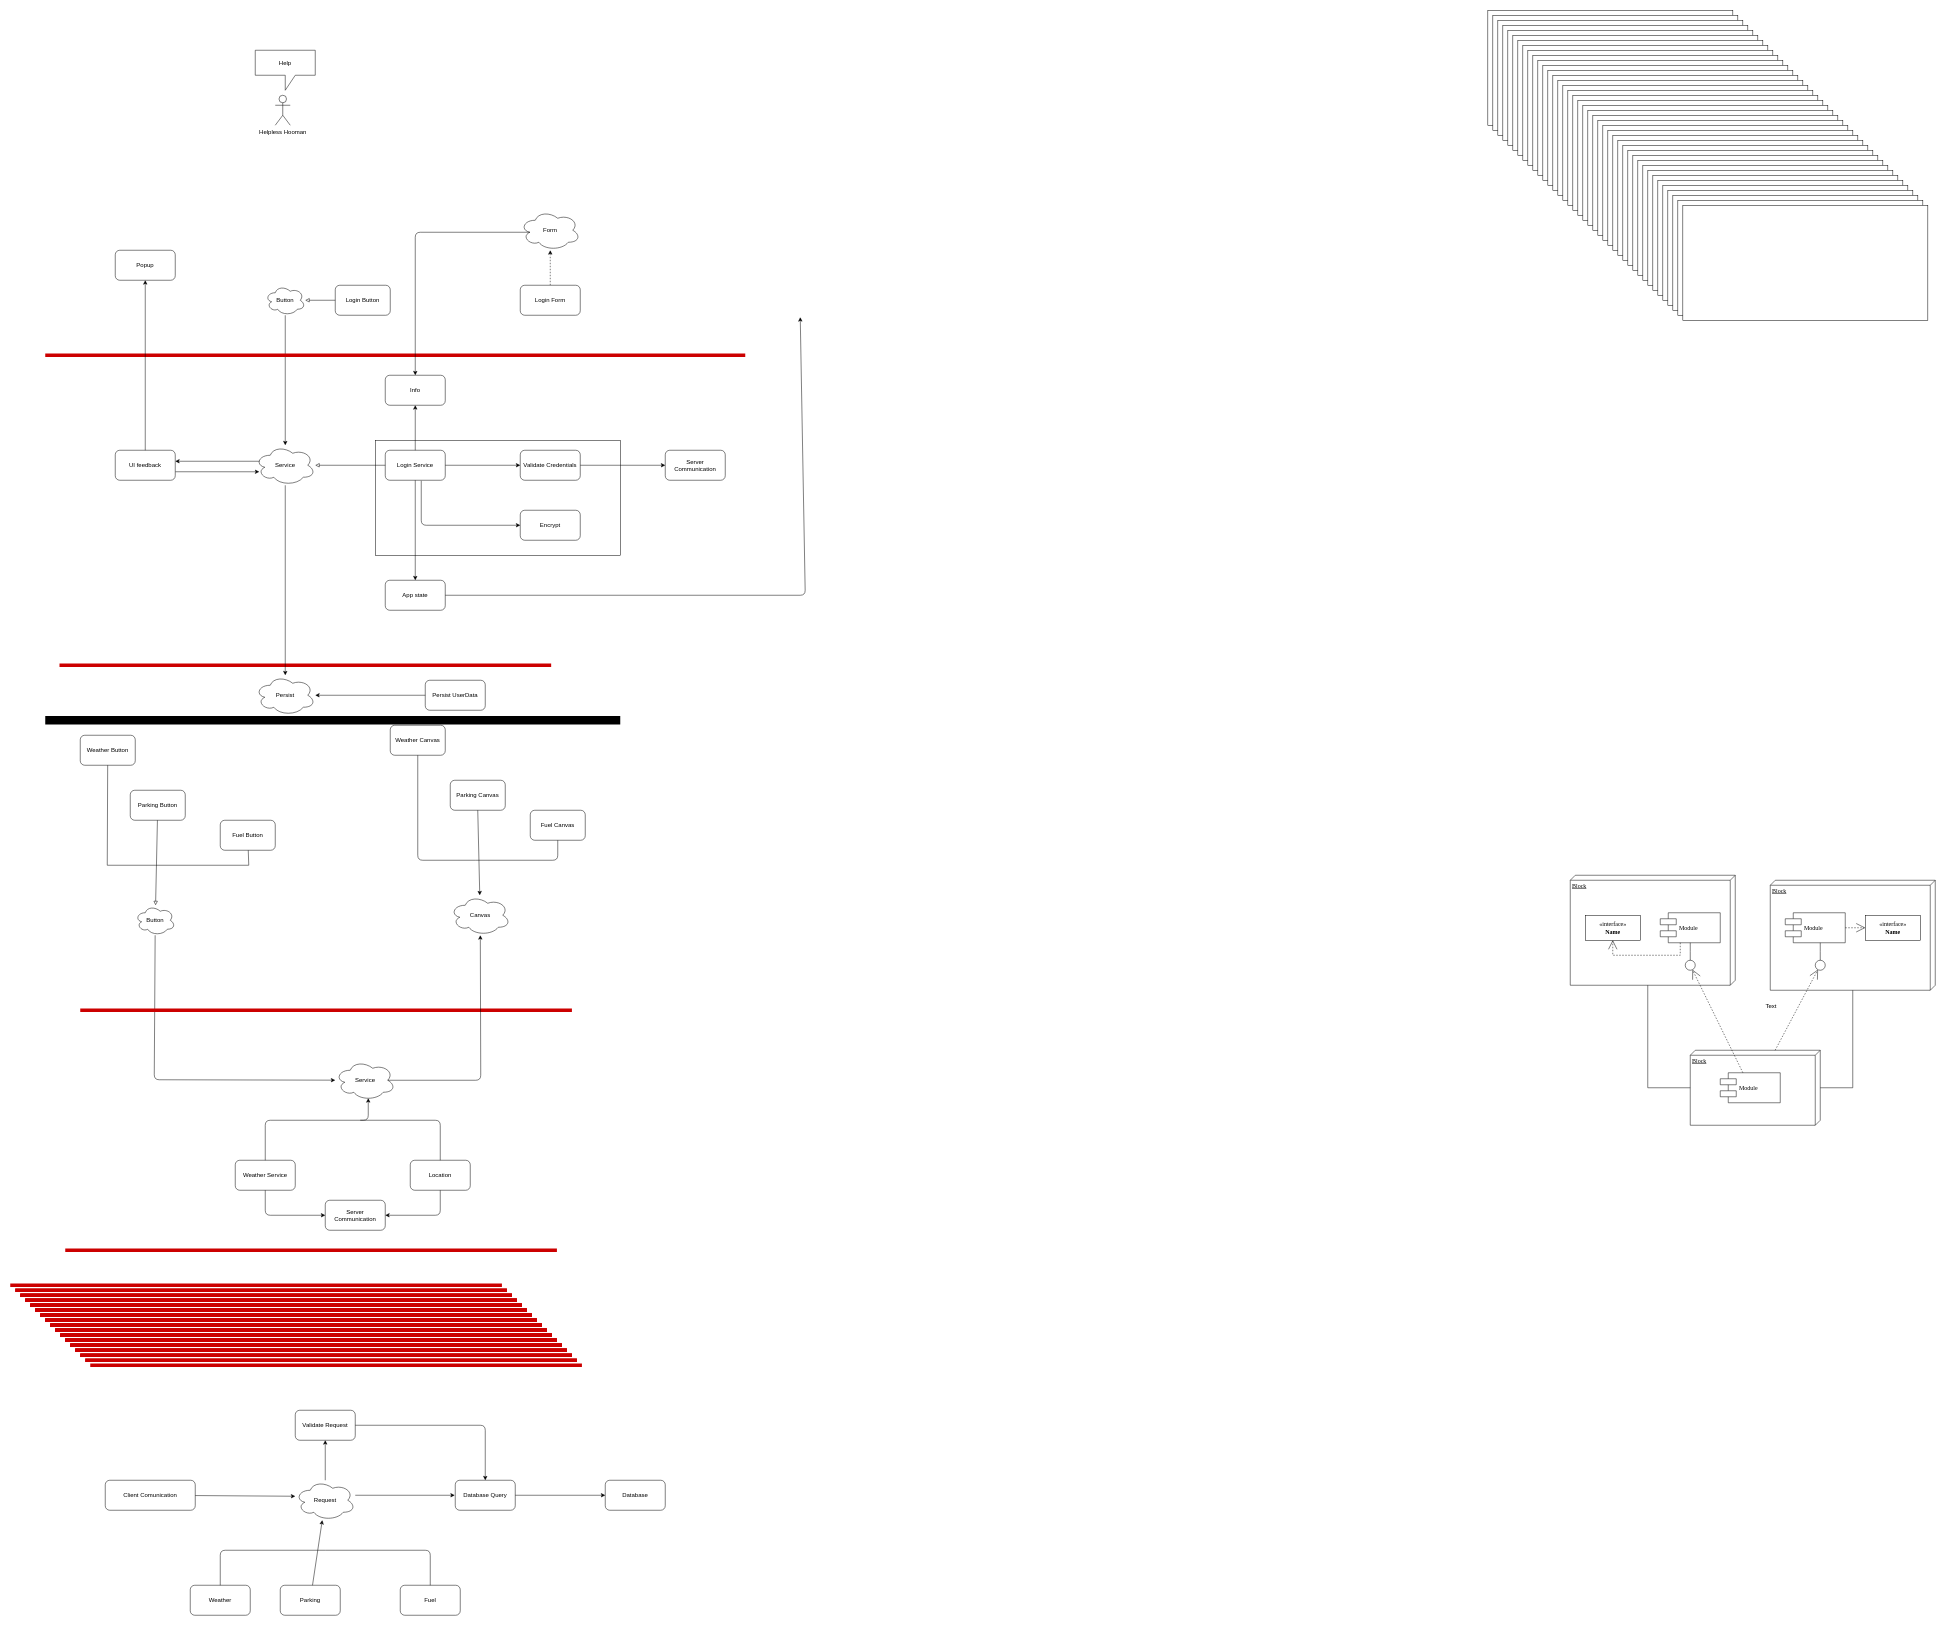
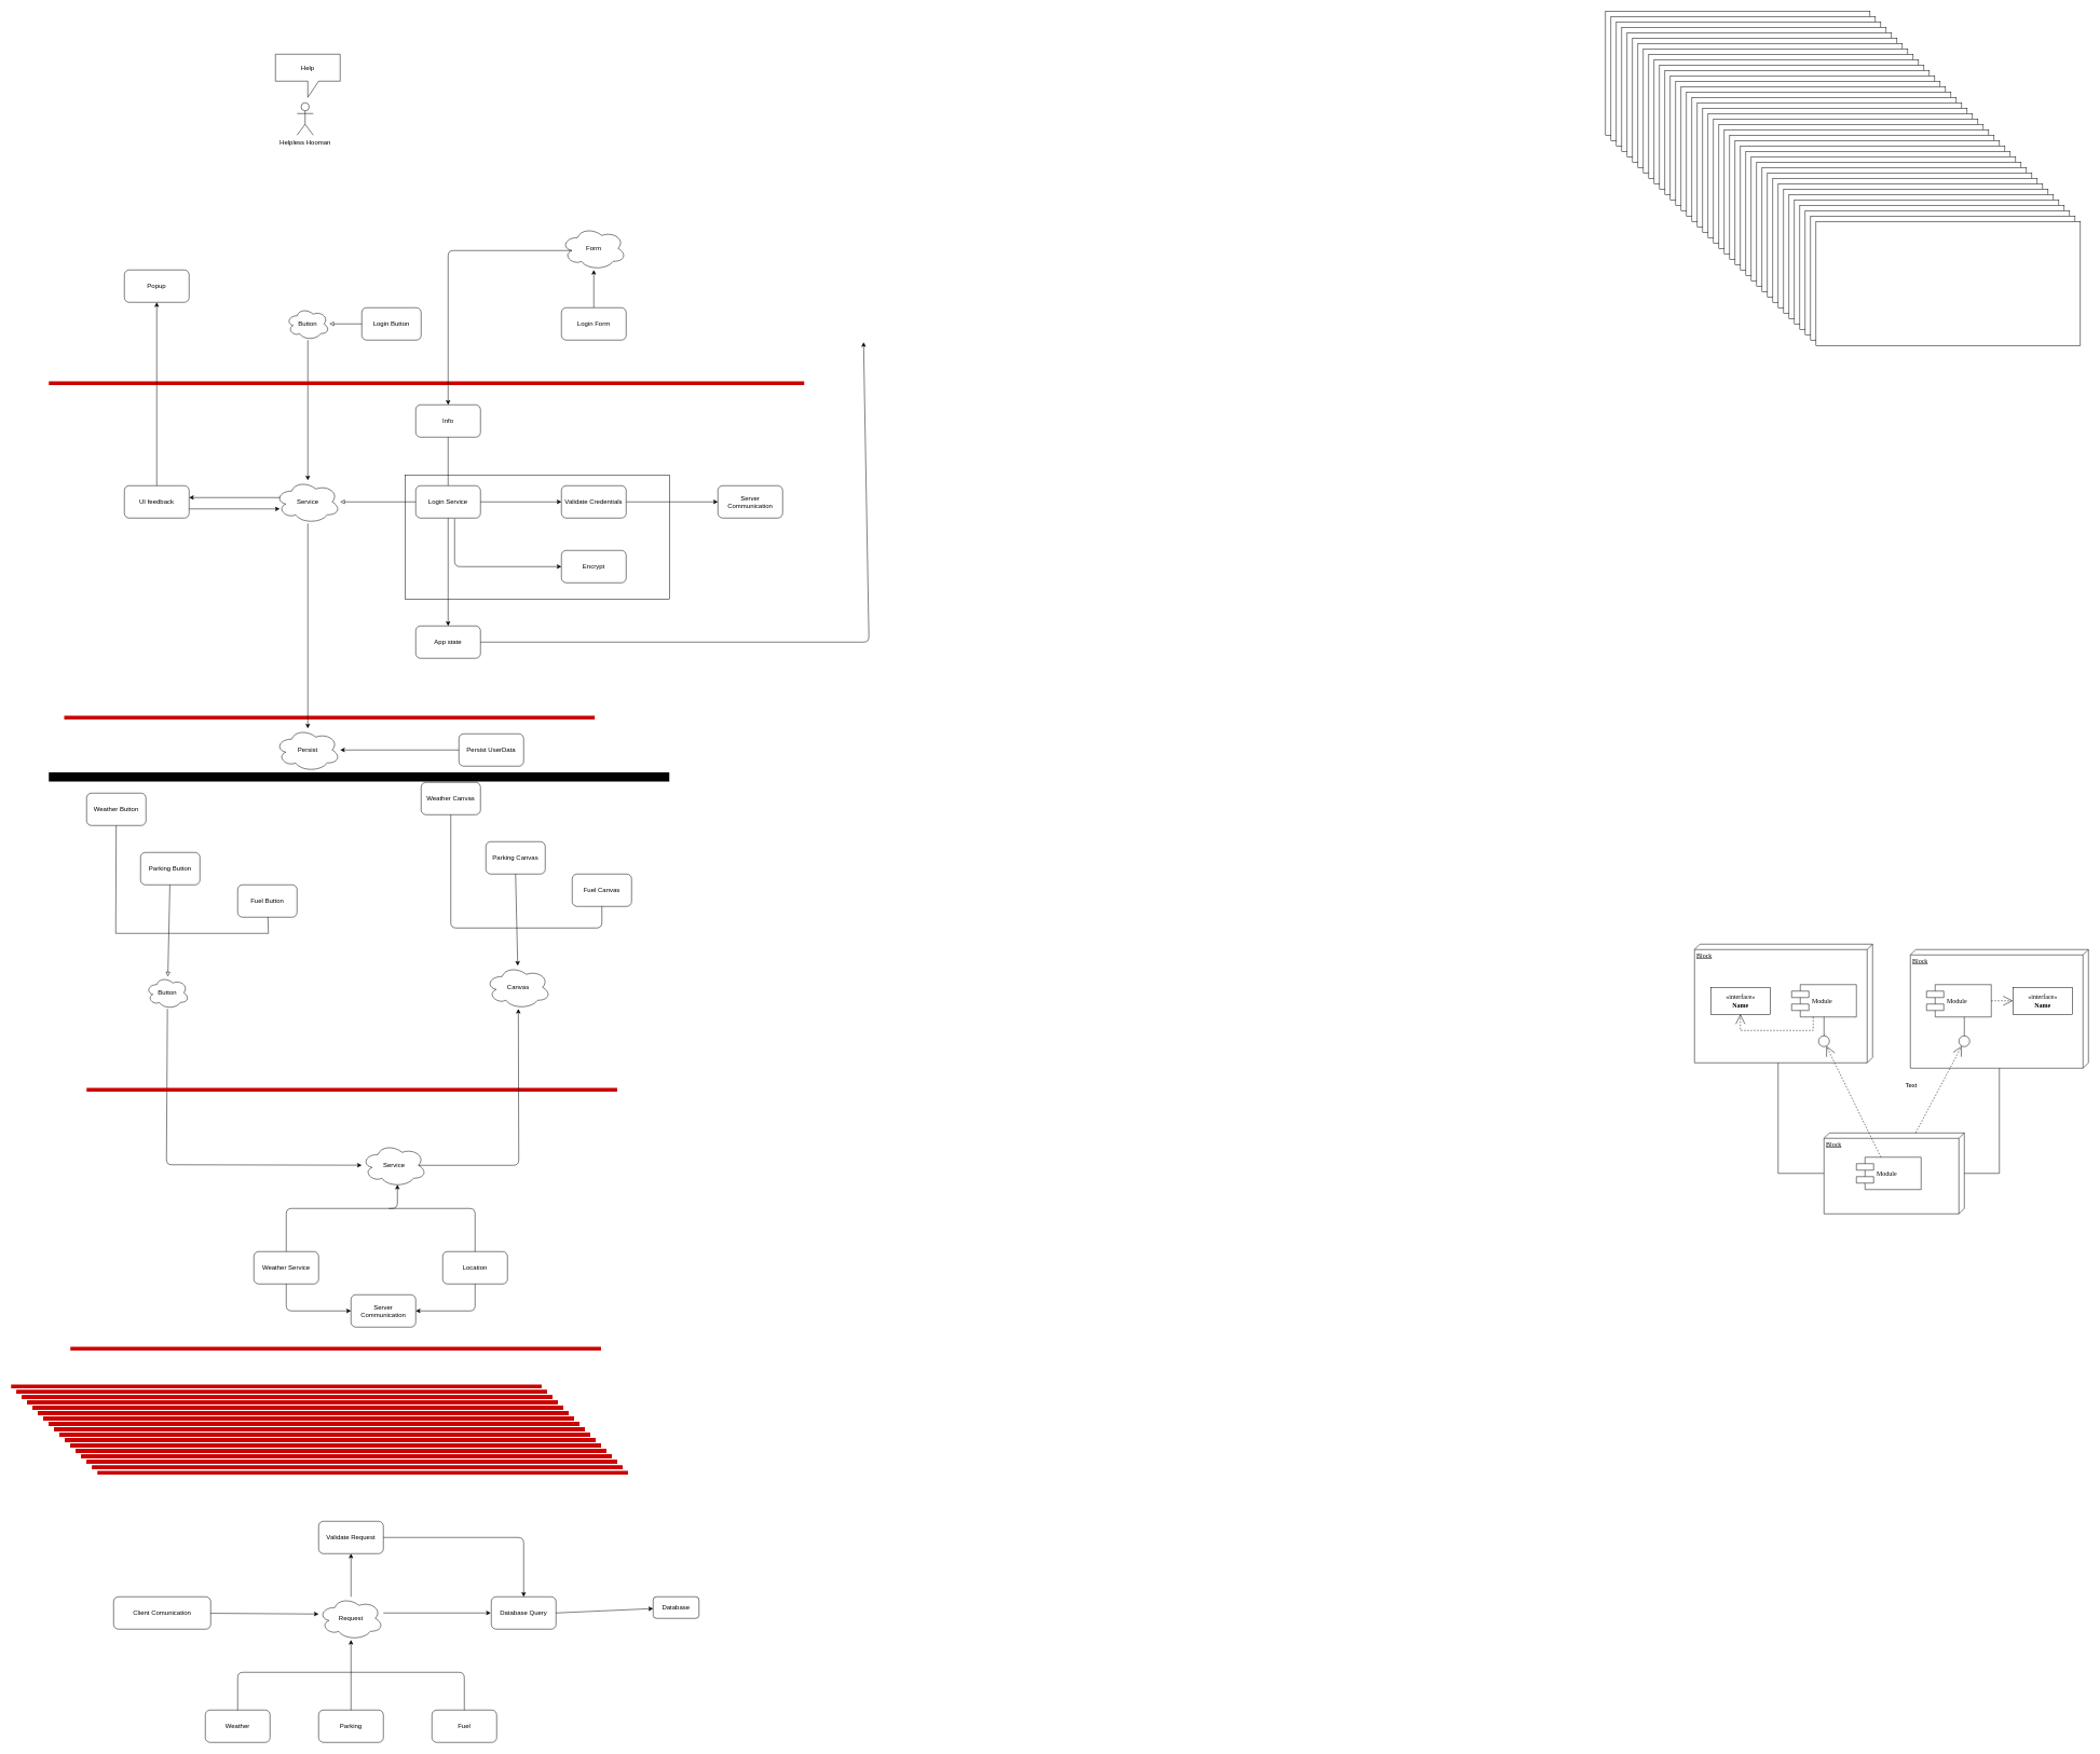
- <mxCell id="43" value="" style="endArrow=classic;html=1;strokeColor=#000000;strokeWidth=1;dashed=1;" edge="1" parent="1" source="45" target="44"><mxGeometry width="50" height="50" relative="1" as="geometry"><mxPoint x="1370" y="810" as="sourcePoint" /><mxPoint x="1420" y="760" as="targetPoint" /></mxGeometry></mxCell>
+ <mxCell id="43" value="" style="endArrow=classic;html=1;strokeColor=#000000;strokeWidth=1;" edge="1" parent="1" source="45" target="44"><mxGeometry width="50" height="50" relative="1" as="geometry"><mxPoint x="1370" y="810" as="sourcePoint" /><mxPoint x="1420" y="760" as="targetPoint" /></mxGeometry></mxCell>
- <mxCell id="47" value="" style="endArrow=classic;html=1;strokeColor=#000000;strokeWidth=1;" edge="1" parent="1" source="29" target="22"><mxGeometry width="50" height="50" relative="1" as="geometry"><mxPoint x="730" y="840" as="sourcePoint" /><mxPoint x="780" y="790" as="targetPoint" /></mxGeometry></mxCell>
+ <mxCell id="47" value="" style="endArrow=none;html=1;strokeColor=#000000;strokeWidth=1;" edge="1" parent="1" source="29" target="22"><mxGeometry width="50" height="50" relative="1" as="geometry"><mxPoint x="730" y="840" as="sourcePoint" /><mxPoint x="780" y="790" as="targetPoint" /></mxGeometry></mxCell>
- <mxCell id="184" value="Database" style="rounded=1;whiteSpace=wrap;html=1;shadow=0;strokeColor=#000000;gradientColor=none;" vertex="1" parent="1"><mxGeometry x="1210" y="2960" width="120" height="60" as="geometry" /></mxCell>
+ <mxCell id="184" value="Database" style="rounded=1;whiteSpace=wrap;html=1;shadow=0;strokeColor=#000000;gradientColor=none;" vertex="1" parent="1"><mxGeometry x="1210" y="2960" width="85" height="40" as="geometry" /></mxCell>
- <mxCell id="181" value="Parking" style="rounded=1;whiteSpace=wrap;html=1;shadow=0;strokeColor=#000000;gradientColor=none;" vertex="1" parent="1"><mxGeometry x="560" y="3170" width="120" height="60" as="geometry" /></mxCell>
+ <mxCell id="181" value="Parking" style="rounded=1;whiteSpace=wrap;html=1;shadow=0;strokeColor=#000000;gradientColor=none;" vertex="1" parent="1"><mxGeometry x="590" y="3170" width="120" height="60" as="geometry" /></mxCell>
